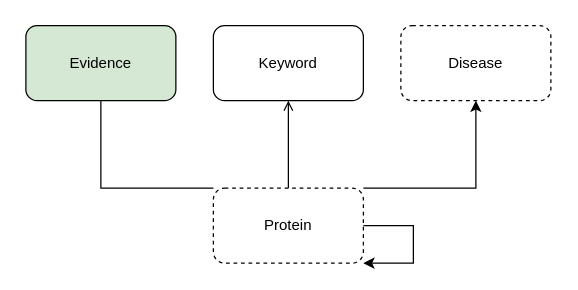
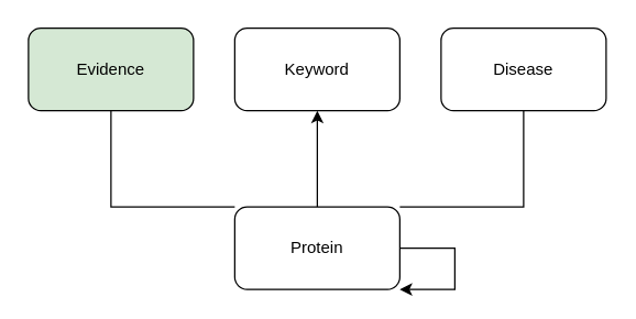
- <mxCell id="7" value="Disease" style="rounded=1;whiteSpace=wrap;html=1;dashed=1;" vertex="1" parent="1"><mxGeometry x="320" y="20" width="120" height="60" as="geometry" /></mxCell>
+ <mxCell id="7" value="Disease" style="rounded=1;whiteSpace=wrap;html=1;" vertex="1" parent="1"><mxGeometry x="320" y="20" width="120" height="60" as="geometry" /></mxCell>
- <mxCell id="2" style="edgeStyle=orthogonalEdgeStyle;rounded=0;orthogonalLoop=1;jettySize=auto;html=1;exitX=0.5;exitY=0;exitDx=0;exitDy=0;entryX=0.5;entryY=1;entryDx=0;entryDy=0;endArrow=open;" edge="1" parent="1" source="5" target="6"><mxGeometry relative="1" as="geometry" /></mxCell>
+ <mxCell id="2" style="edgeStyle=orthogonalEdgeStyle;rounded=0;orthogonalLoop=1;jettySize=auto;html=1;exitX=0.5;exitY=0;exitDx=0;exitDy=0;entryX=0.5;entryY=1;entryDx=0;entryDy=0;" edge="1" parent="1" source="5" target="6"><mxGeometry relative="1" as="geometry" /></mxCell>
- <mxCell id="3" style="edgeStyle=orthogonalEdgeStyle;rounded=0;orthogonalLoop=1;jettySize=auto;html=1;exitX=1;exitY=0;exitDx=0;exitDy=0;" edge="1" parent="1" source="5" target="7"><mxGeometry relative="1" as="geometry"><Array as="points"><mxPoint x="380" y="150" /></Array></mxGeometry></mxCell>
+ <mxCell id="3" style="edgeStyle=orthogonalEdgeStyle;rounded=0;orthogonalLoop=1;jettySize=auto;html=1;exitX=1;exitY=0;exitDx=0;exitDy=0;endArrow=none;" edge="1" parent="1" source="5" target="7"><mxGeometry relative="1" as="geometry"><Array as="points"><mxPoint x="380" y="150" /></Array></mxGeometry></mxCell>
- <mxCell id="5" value="Protein" style="rounded=1;whiteSpace=wrap;html=1;dashed=1;" vertex="1" parent="1"><mxGeometry x="170" y="150" width="120" height="60" as="geometry" /></mxCell>
+ <mxCell id="5" value="Protein" style="rounded=1;whiteSpace=wrap;html=1;" vertex="1" parent="1"><mxGeometry x="170" y="150" width="120" height="60" as="geometry" /></mxCell>
